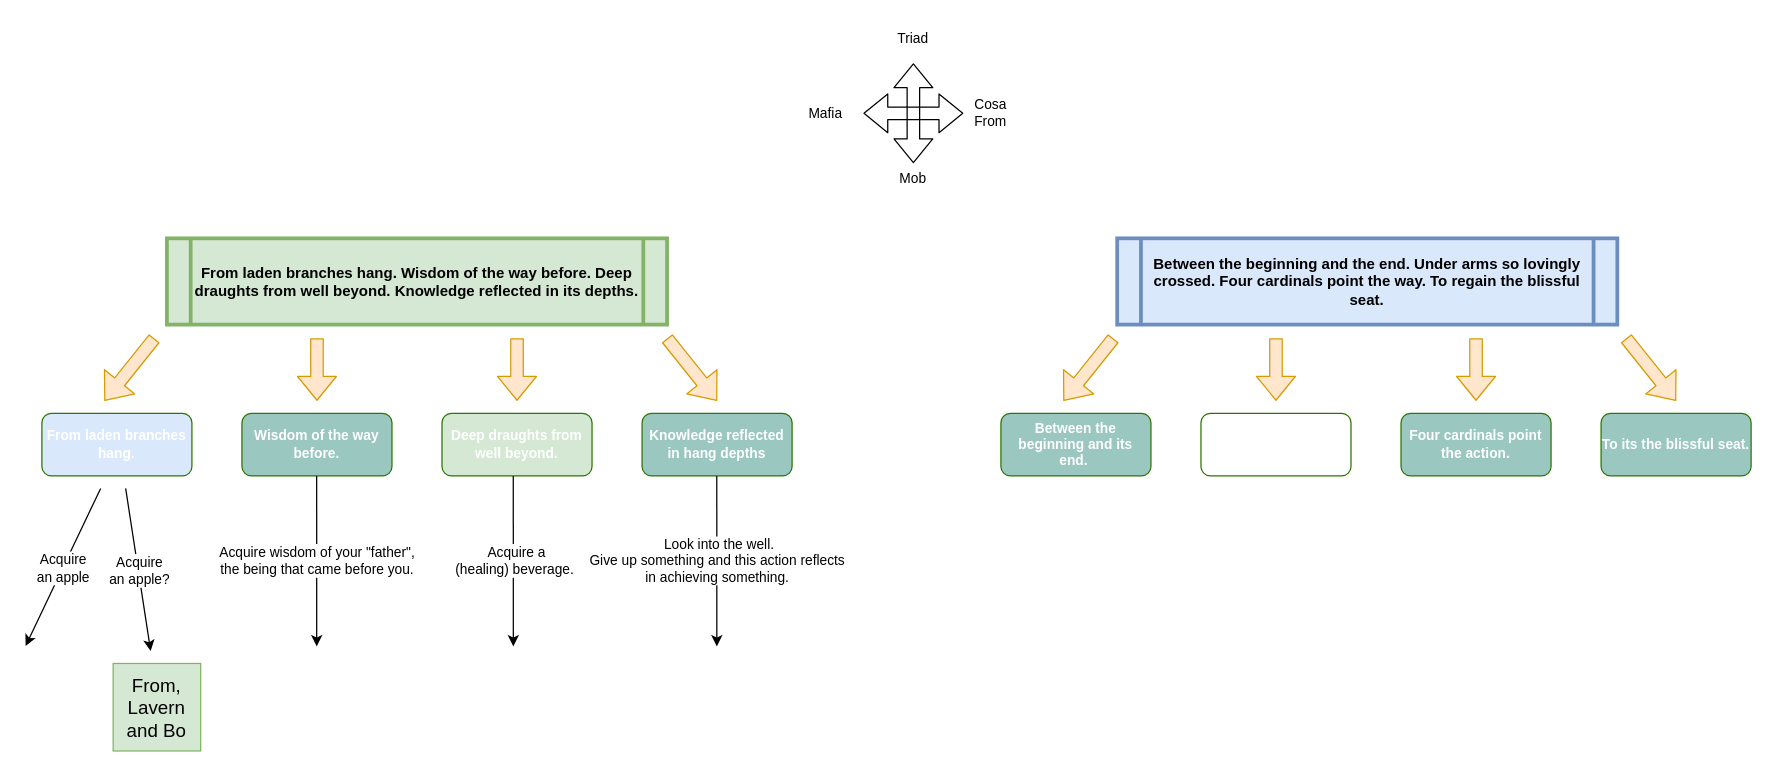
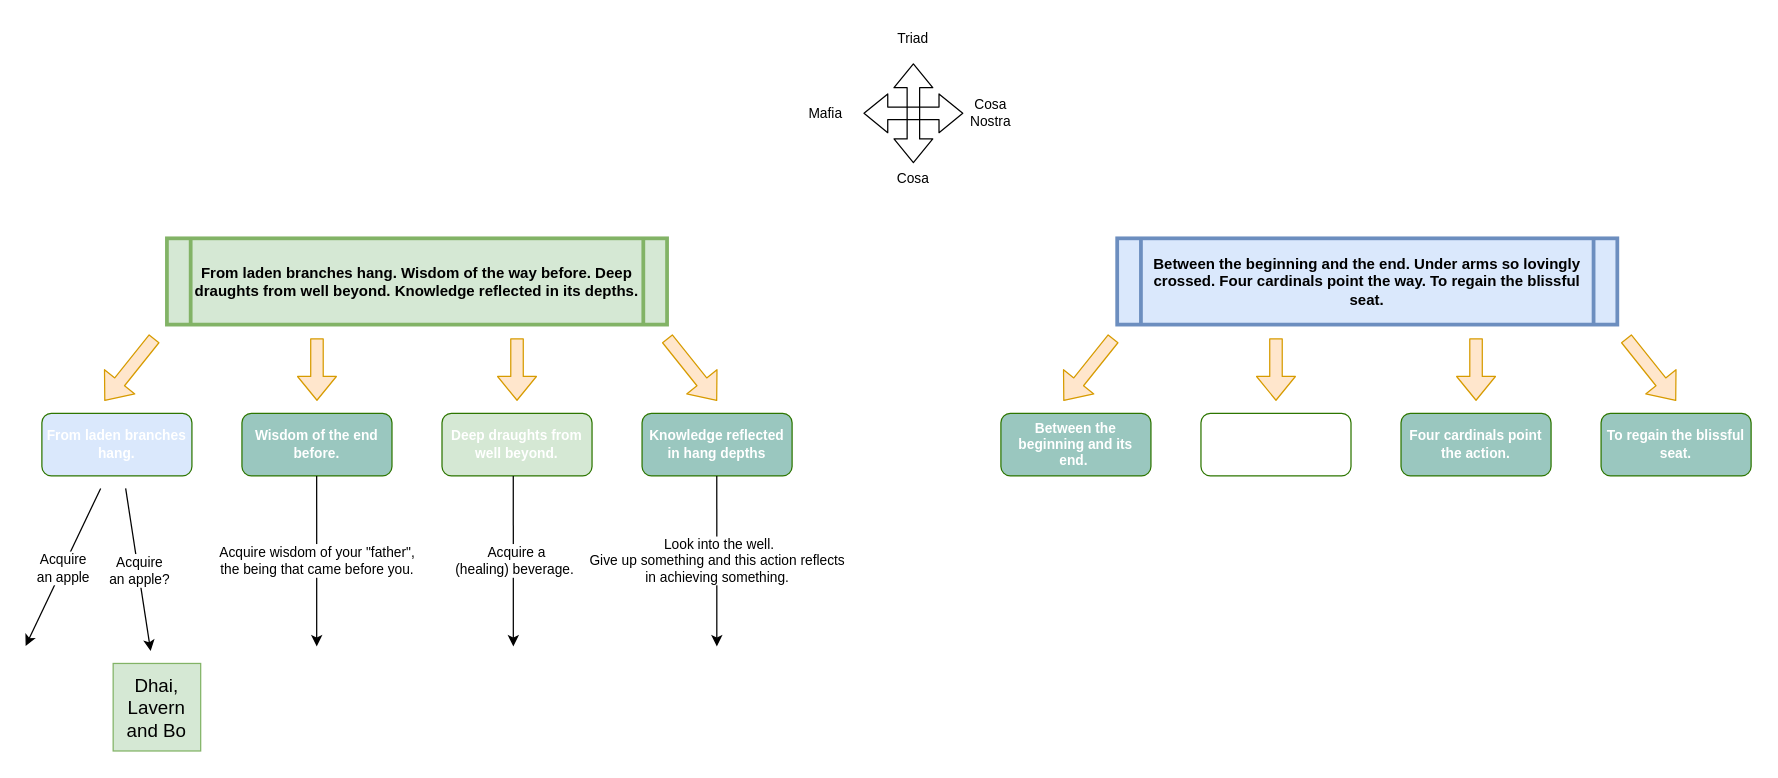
- <mxCell id="23" value="Cosa From" style="text;html=1;strokeColor=none;fillColor=none;align=center;verticalAlign=middle;whiteSpace=wrap;rounded=0;fontSize=11;" vertex="1" parent="1"><mxGeometry x="772" y="80" width="40" height="20" as="geometry" /></mxCell>
+ <mxCell id="23" value="Cosa Nostra" style="text;html=1;strokeColor=none;fillColor=none;align=center;verticalAlign=middle;whiteSpace=wrap;rounded=0;fontSize=11;" vertex="1" parent="1"><mxGeometry x="772" y="80" width="40" height="20" as="geometry" /></mxCell>
- <mxCell id="24" value="Mob" style="text;html=1;strokeColor=none;fillColor=none;align=center;verticalAlign=middle;whiteSpace=wrap;rounded=0;fontSize=11;" vertex="1" parent="1"><mxGeometry x="710" y="132" width="40" height="20" as="geometry" /></mxCell>
+ <mxCell id="24" value="Cosa" style="text;html=1;strokeColor=none;fillColor=none;align=center;verticalAlign=middle;whiteSpace=wrap;rounded=0;fontSize=11;" vertex="1" parent="1"><mxGeometry x="710" y="132" width="40" height="20" as="geometry" /></mxCell>
- <mxCell id="6" value="Wisdom of the way before." style="rounded=1;whiteSpace=wrap;html=1;strokeColor=#2D7600;fontColor=#ffffff;fillColor=#9AC7BF;fontStyle=1;fontSize=11;" vertex="1" parent="1"><mxGeometry x="193" y="330" width="120" height="50" as="geometry" /></mxCell>
+ <mxCell id="6" value="Wisdom of the end before." style="rounded=1;whiteSpace=wrap;html=1;strokeColor=#2D7600;fontColor=#ffffff;fillColor=#9AC7BF;fontStyle=1;fontSize=11;" vertex="1" parent="1"><mxGeometry x="193" y="330" width="120" height="50" as="geometry" /></mxCell>
- <mxCell id="16" value="To its the blissful seat." style="rounded=1;whiteSpace=wrap;html=1;strokeColor=#2D7600;fontColor=#ffffff;fillColor=#9AC7BF;fontStyle=1;fontSize=11;" vertex="1" parent="1"><mxGeometry x="1280" y="330" width="120" height="50" as="geometry" /></mxCell>
+ <mxCell id="16" value="To regain the blissful seat." style="rounded=1;whiteSpace=wrap;html=1;strokeColor=#2D7600;fontColor=#ffffff;fillColor=#9AC7BF;fontStyle=1;fontSize=11;" vertex="1" parent="1"><mxGeometry x="1280" y="330" width="120" height="50" as="geometry" /></mxCell>
- <mxCell id="34" value="From, Lavern and Bo" style="rounded=0;whiteSpace=wrap;html=1;fillColor=#d5e8d4;fontSize=15;strokeColor=#82b366;" vertex="1" parent="1"><mxGeometry x="90" y="530" width="70" height="70" as="geometry" /></mxCell>
+ <mxCell id="34" value="Dhai, Lavern and Bo" style="rounded=0;whiteSpace=wrap;html=1;fillColor=#d5e8d4;fontSize=15;strokeColor=#82b366;" vertex="1" parent="1"><mxGeometry x="90" y="530" width="70" height="70" as="geometry" /></mxCell>
